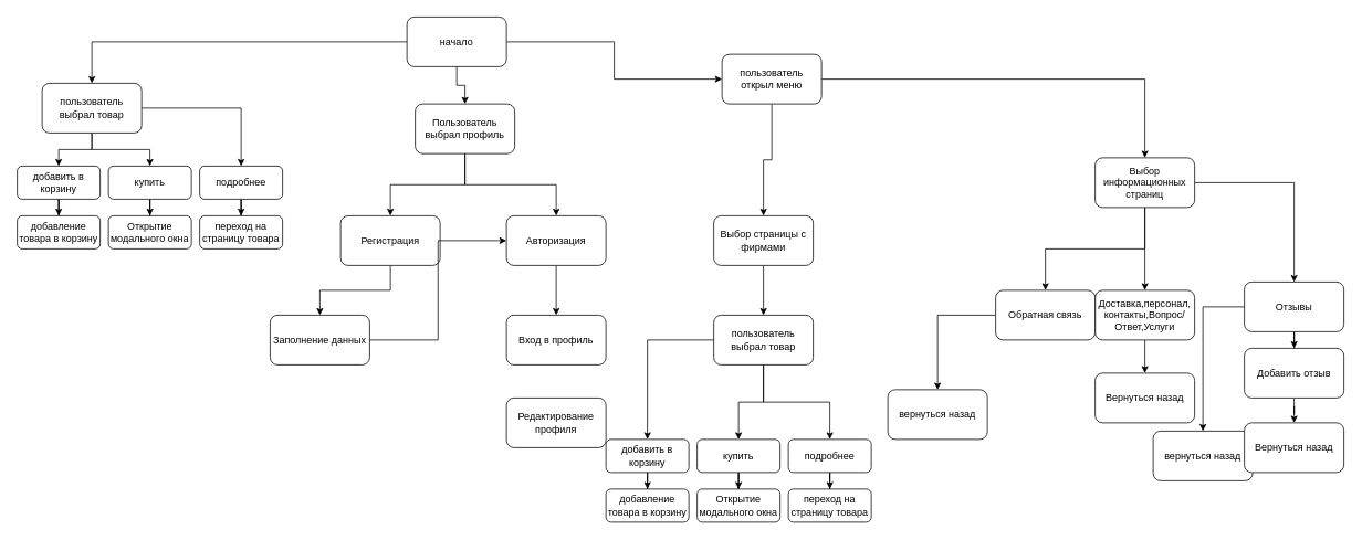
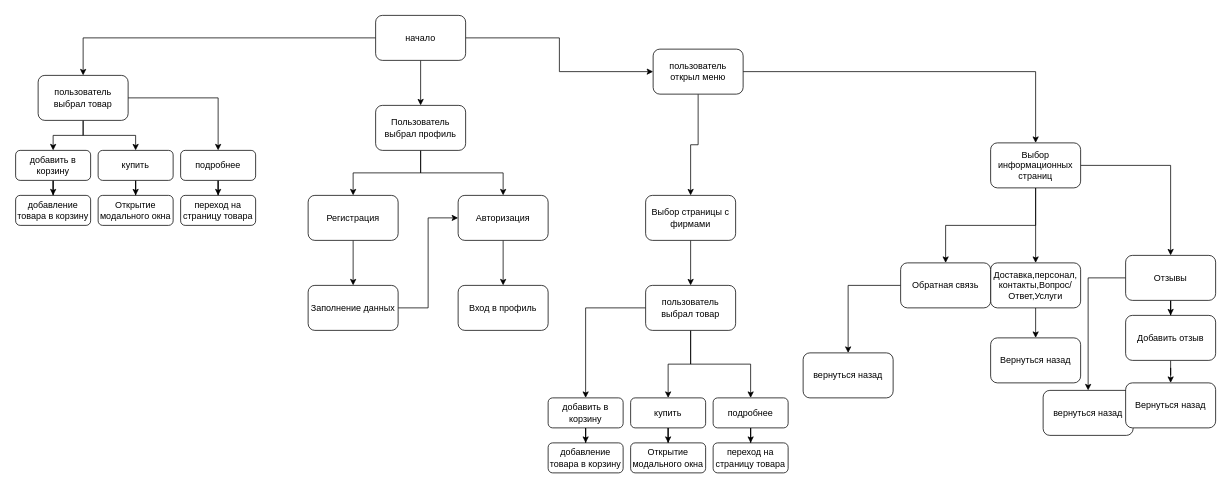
- <mxCell id="5" value="начало" style="rounded=1;whiteSpace=wrap;html=1;" vertex="1" parent="1"><mxGeometry x="490" y="20" width="120" height="60" as="geometry" /></mxCell>
+ <mxCell id="5" value="начало" style="rounded=1;whiteSpace=wrap;html=1;" vertex="1" parent="1"><mxGeometry x="500" width="120" height="60" as="geometry" y="20" /></mxCell>
- <mxCell id="43" value="Пользователь выбрал профиль" style="rounded=1;whiteSpace=wrap;html=1;" vertex="1" parent="1"><mxGeometry x="500" y="125" width="120" height="60" as="geometry" /></mxCell>
+ <mxCell id="43" value="Пользователь выбрал профиль" style="rounded=1;whiteSpace=wrap;html=1;" vertex="1" parent="1"><mxGeometry x="500" y="140" width="120" height="60" as="geometry" /></mxCell>
- <mxCell id="62" value="Заполнение данных" style="rounded=1;whiteSpace=wrap;html=1;" vertex="1" parent="1"><mxGeometry x="325" y="380" width="120" height="60" as="geometry" /></mxCell>
+ <mxCell id="62" value="Заполнение данных" style="rounded=1;whiteSpace=wrap;html=1;" vertex="1" parent="1"><mxGeometry x="410" y="380" width="120" height="60" as="geometry" /></mxCell>
- <mxCell id="64" value="Редактирование профиля" style="rounded=1;whiteSpace=wrap;html=1;" vertex="1" parent="1"><mxGeometry x="610" y="480" width="120" height="60" as="geometry" /></mxCell>
